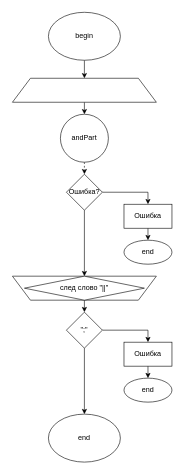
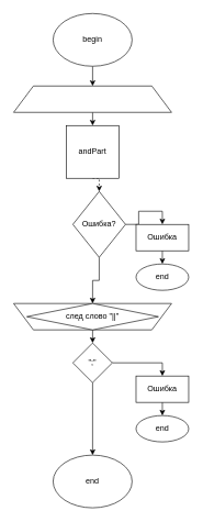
- <mxCell id="10" value="andPart" style="ellipse;whiteSpace=wrap;html=1;aspect=fixed;" vertex="1" parent="1"><mxGeometry x="100" y="190" width="80" height="80" as="geometry" /></mxCell>
+ <mxCell id="10" value="andPart" style="whiteSpace=wrap;html=1;aspect=fixed;rounded=0;" vertex="1" parent="1"><mxGeometry x="100" y="190" width="80" height="80" as="geometry" /></mxCell>
- <mxCell id="13" value="Ошибка?" style="rhombus;whiteSpace=wrap;html=1;" vertex="1" parent="1"><mxGeometry x="110" y="290" width="60" height="60" as="geometry" /></mxCell>
+ <mxCell id="13" value="Ошибка?" style="rhombus;whiteSpace=wrap;html=1;" vertex="1" parent="1"><mxGeometry x="110" y="290" width="80" height="100" as="geometry" /></mxCell>
